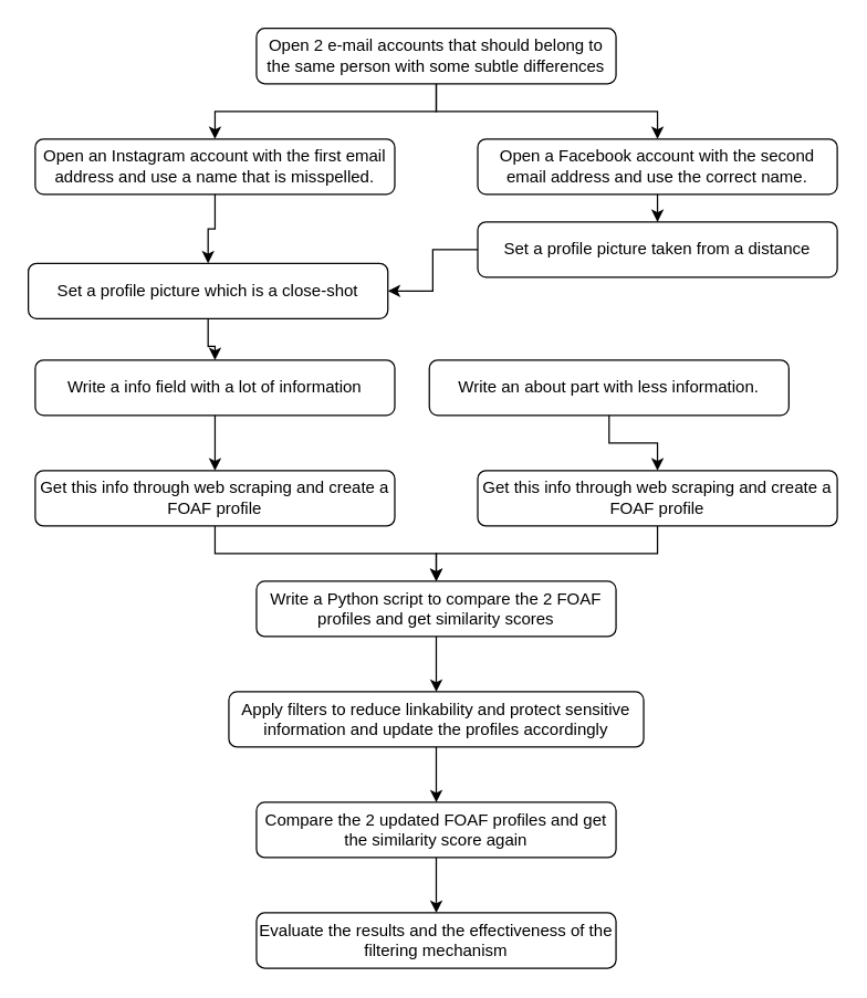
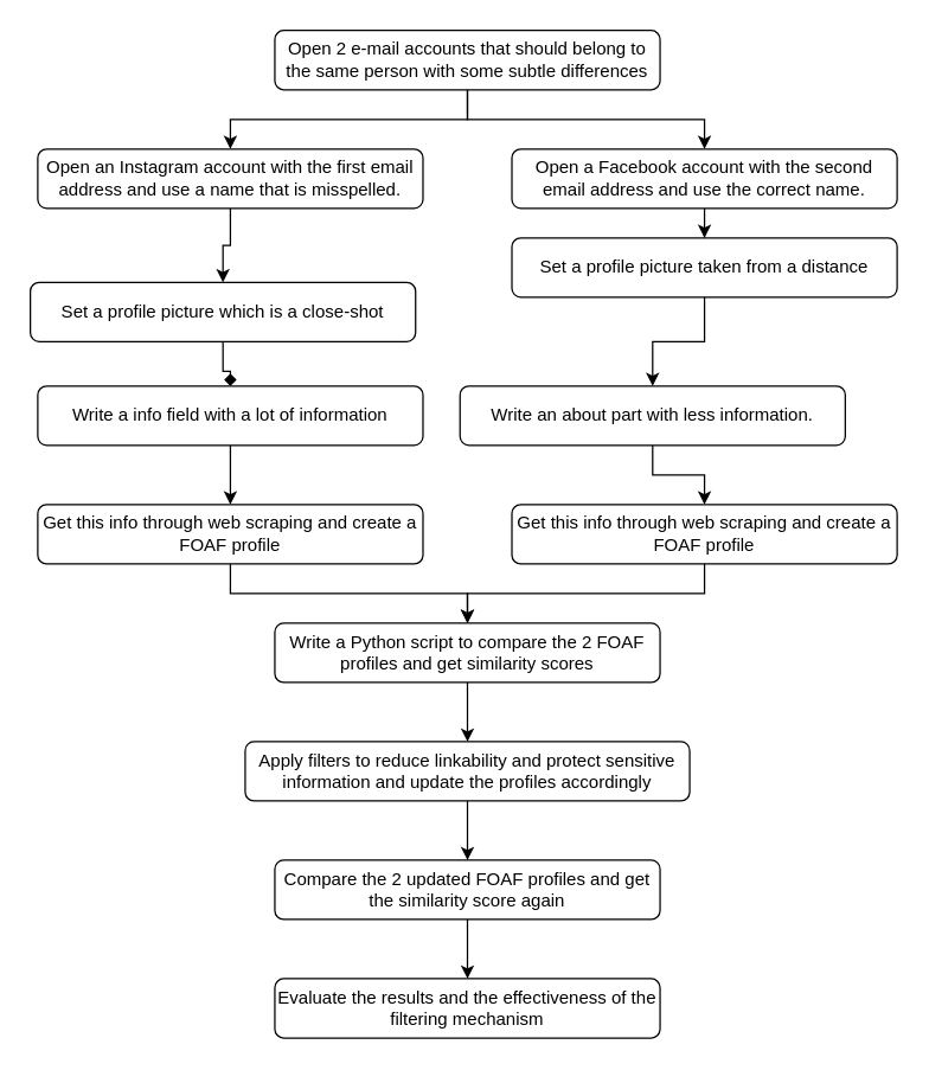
- <mxCell id="11" value="" style="edgeStyle=orthogonalEdgeStyle;rounded=0;orthogonalLoop=1;jettySize=auto;html=1;" parent="1" source="12" target="10" edge="1"><mxGeometry relative="1" as="geometry" /></mxCell>
+ <mxCell id="11" value="" style="edgeStyle=orthogonalEdgeStyle;rounded=0;orthogonalLoop=1;jettySize=auto;html=1;" parent="1" source="12" target="16" edge="1"><mxGeometry relative="1" as="geometry" /></mxCell>
- <mxCell id="9" value="" style="edgeStyle=orthogonalEdgeStyle;rounded=0;orthogonalLoop=1;jettySize=auto;html=1;" parent="1" source="10" target="14" edge="1"><mxGeometry relative="1" as="geometry" /></mxCell>
+ <mxCell id="9" value="" style="edgeStyle=orthogonalEdgeStyle;rounded=0;orthogonalLoop=1;jettySize=auto;html=1;endArrow=diamond;" parent="1" source="10" target="14" edge="1"><mxGeometry relative="1" as="geometry" /></mxCell>
